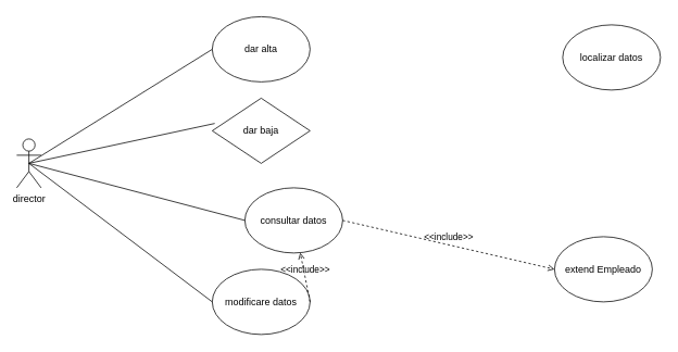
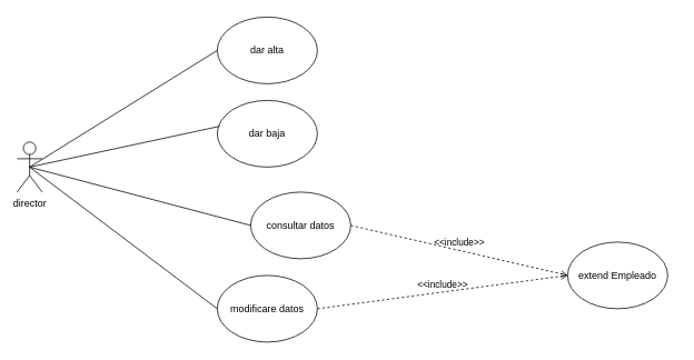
- <mxCell id="12" value="localizar datos" style="ellipse;whiteSpace=wrap;html=1;" vertex="1" parent="1"><mxGeometry x="690" y="30" width="120" height="80" as="geometry" /></mxCell>
- <mxCell id="4" value="dar baja" style="rhombus;whiteSpace=wrap;html=1;" vertex="1" parent="1"><mxGeometry x="260" y="120" width="120" height="80" as="geometry" /></mxCell>
+ <mxCell id="4" value="dar baja" style="ellipse;whiteSpace=wrap;html=1;" vertex="1" parent="1"><mxGeometry x="260" y="120" width="120" height="80" as="geometry" /></mxCell>
- <mxCell id="14" value="&amp;lt;&amp;lt;include&amp;gt;&amp;gt;" style="html=1;verticalAlign=bottom;labelBackgroundColor=none;endArrow=open;endFill=0;dashed=1;rounded=0;exitX=1;exitY=0.5;exitDx=0;exitDy=0;" edge="1" parent="1" source="6" target="5"><mxGeometry width="160" relative="1" as="geometry"><mxPoint x="440" y="290" as="sourcePoint" /><mxPoint x="600" y="290" as="targetPoint" /></mxGeometry></mxCell>
+ <mxCell id="14" value="&amp;lt;&amp;lt;include&amp;gt;&amp;gt;" style="html=1;verticalAlign=bottom;labelBackgroundColor=none;endArrow=open;endFill=0;dashed=1;rounded=0;exitX=1;exitY=0.5;exitDx=0;exitDy=0;entryX=0;entryY=0.5;entryDx=0;entryDy=0;" edge="1" parent="1" source="6" target="11"><mxGeometry width="160" relative="1" as="geometry"><mxPoint x="440" y="290" as="sourcePoint" /><mxPoint x="600" y="290" as="targetPoint" /></mxGeometry></mxCell>
